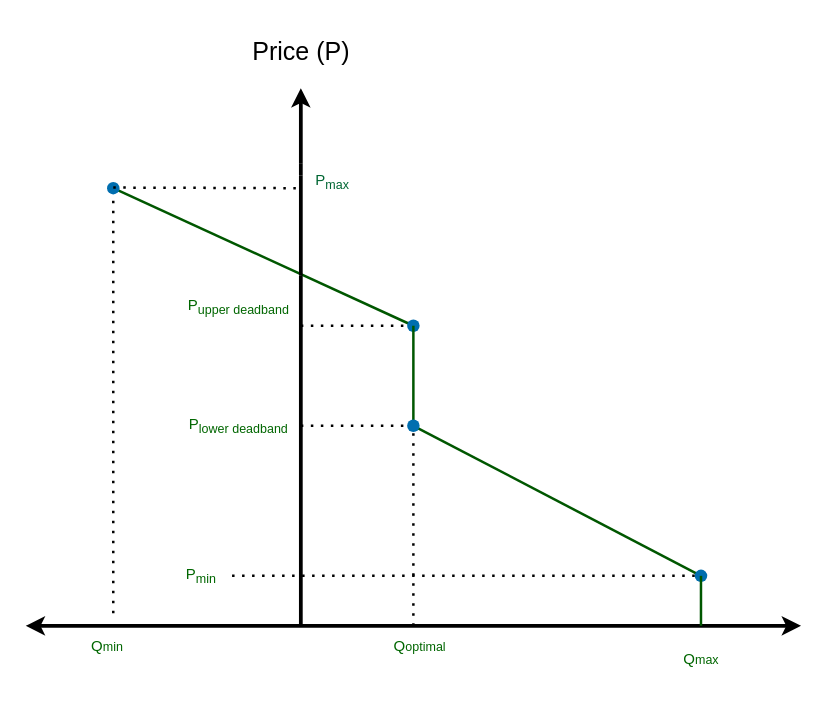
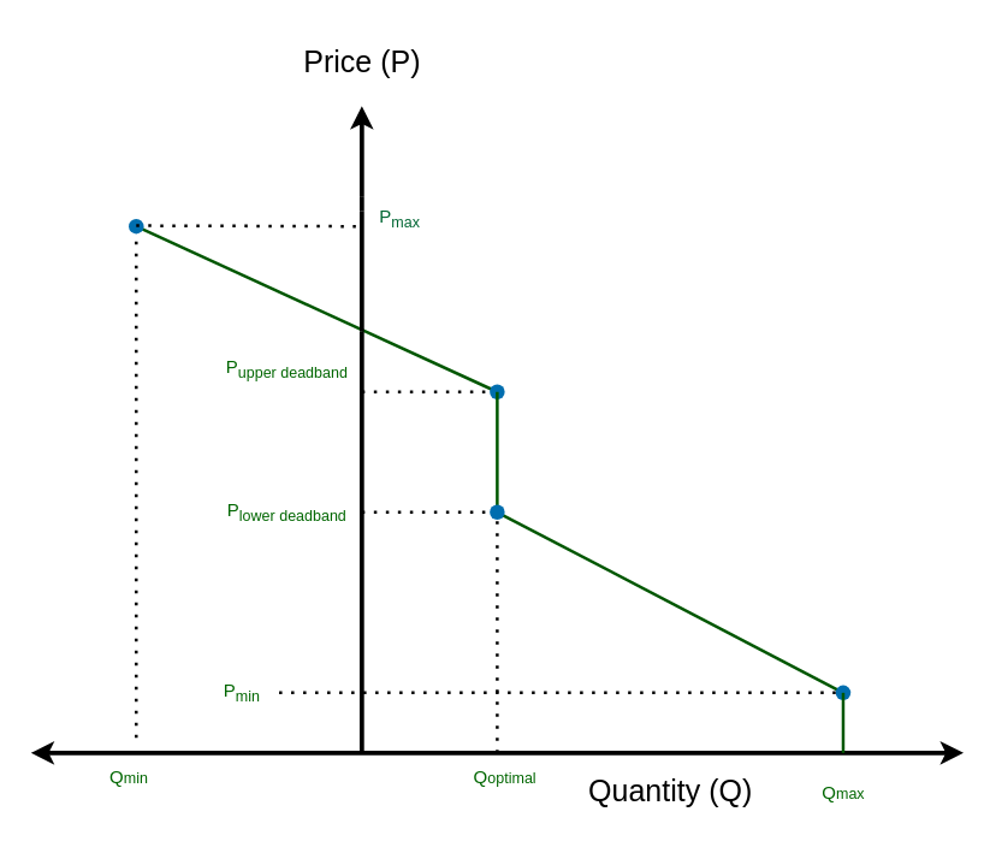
+ <mxCell id="4" value="&lt;font style=&quot;font-size: 20px;&quot;&gt;Quantity (Q)&lt;/font&gt;" style="text;html=1;align=center;verticalAlign=middle;resizable=0;points=[];autosize=1;strokeColor=none;fillColor=none;" parent="1" vertex="1"><mxGeometry x="380" y="505" width="130" height="40" as="geometry" /></mxCell>
